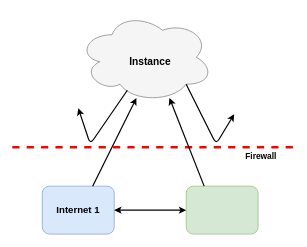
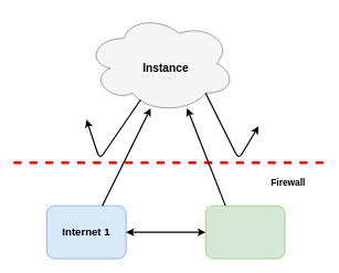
- <mxCell id="13" value="&lt;font style=&quot;font-size: 14px&quot;&gt;&lt;b&gt;Firewall&lt;/b&gt;&lt;/font&gt;" style="text;html=1;strokeColor=none;fillColor=none;align=center;verticalAlign=middle;whiteSpace=wrap;rounded=0;dashed=1;" vertex="1" parent="1"><mxGeometry x="390" y="250" width="90" height="20" as="geometry" /></mxCell>
+ <mxCell id="13" value="&lt;font style=&quot;font-size: 14px&quot;&gt;&lt;b&gt;Firewall&lt;/b&gt;&lt;/font&gt;" style="text;html=1;strokeColor=none;fillColor=none;align=center;verticalAlign=middle;whiteSpace=wrap;rounded=0;dashed=1;" vertex="1" parent="1"><mxGeometry x="390" y="265" width="90" height="20" as="geometry" /></mxCell>
